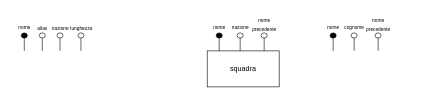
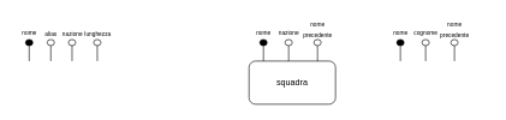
- <mxCell id="17" value="&lt;p&gt;&lt;font style=&quot;font-size: 12px;&quot;&gt;squadra&lt;/font&gt;&lt;/p&gt;" style="rounded=0;whiteSpace=wrap;html=1;fontSize=8;" vertex="1" parent="16"><mxGeometry y="55" width="120" height="60" as="geometry" /></mxCell>
+ <mxCell id="17" value="&lt;p&gt;&lt;font style=&quot;font-size: 12px;&quot;&gt;squadra&lt;/font&gt;&lt;/p&gt;" style="whiteSpace=wrap;html=1;fontSize=8;rounded=1;" vertex="1" parent="16"><mxGeometry y="55" width="120" height="60" as="geometry" /></mxCell>
